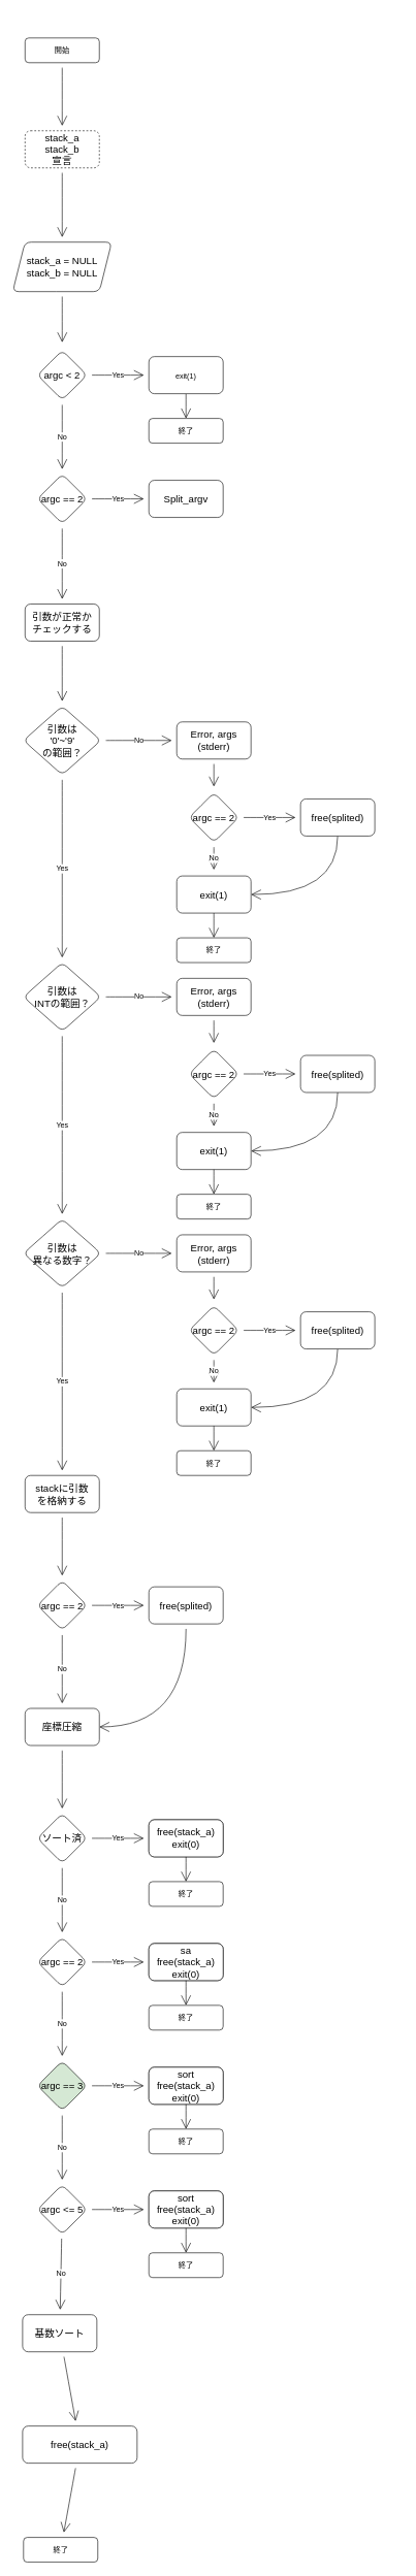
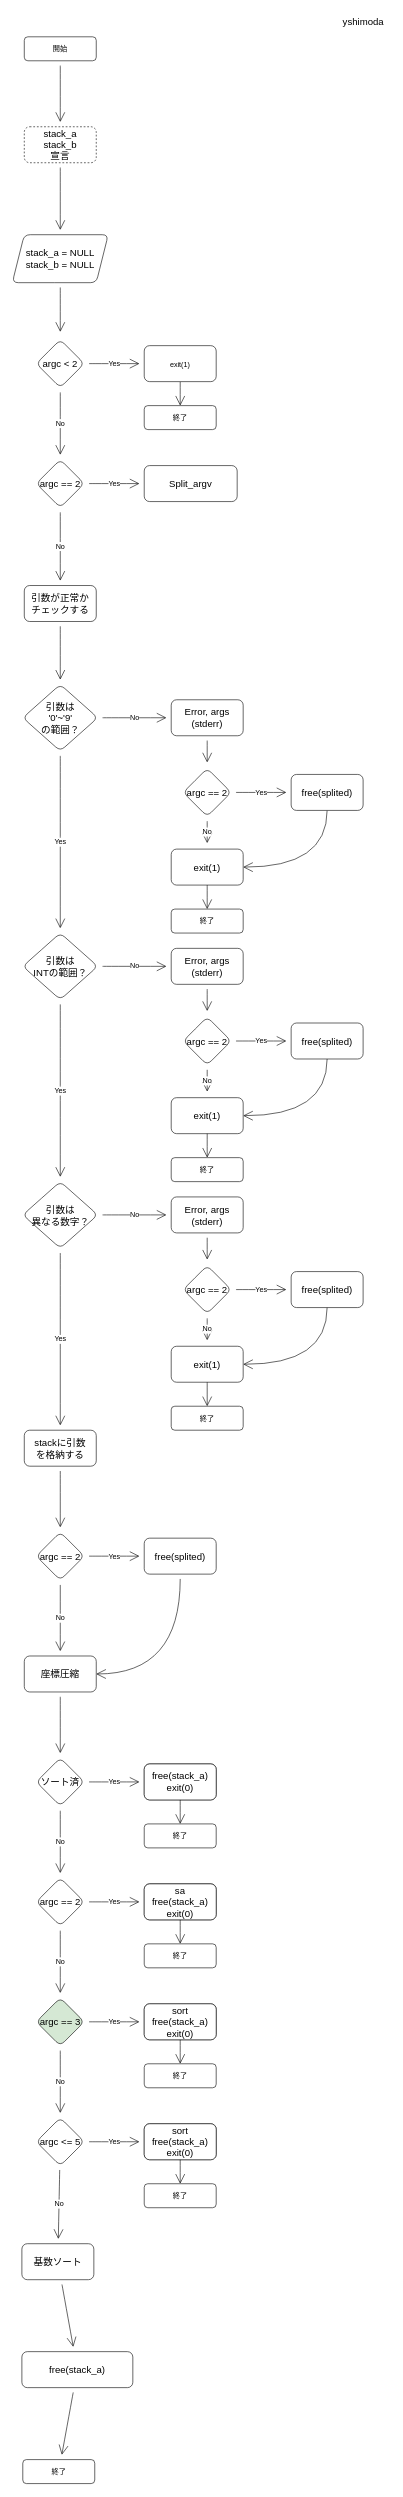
+ <mxCell id="103" value="yshimoda" style="text;html=1;align=center;verticalAlign=middle;resizable=0;points=[];autosize=1;strokeColor=none;fillColor=none;fontSize=16;" vertex="1" parent="1"><mxGeometry x="560" y="20" width="90" height="30" as="geometry" /></mxCell>
- <mxCell id="19" value="Split_argv" style="whiteSpace=wrap;html=1;fontSize=16;rounded=1;glass=0;strokeWidth=1;shadow=0;" parent="1" vertex="1"><mxGeometry x="240" y="775" width="120" height="60" as="geometry" /></mxCell>
+ <mxCell id="19" value="Split_argv" style="whiteSpace=wrap;html=1;fontSize=16;rounded=1;glass=0;strokeWidth=1;shadow=0;" parent="1" vertex="1"><mxGeometry x="240" y="775" width="155" height="60" as="geometry" /></mxCell>
